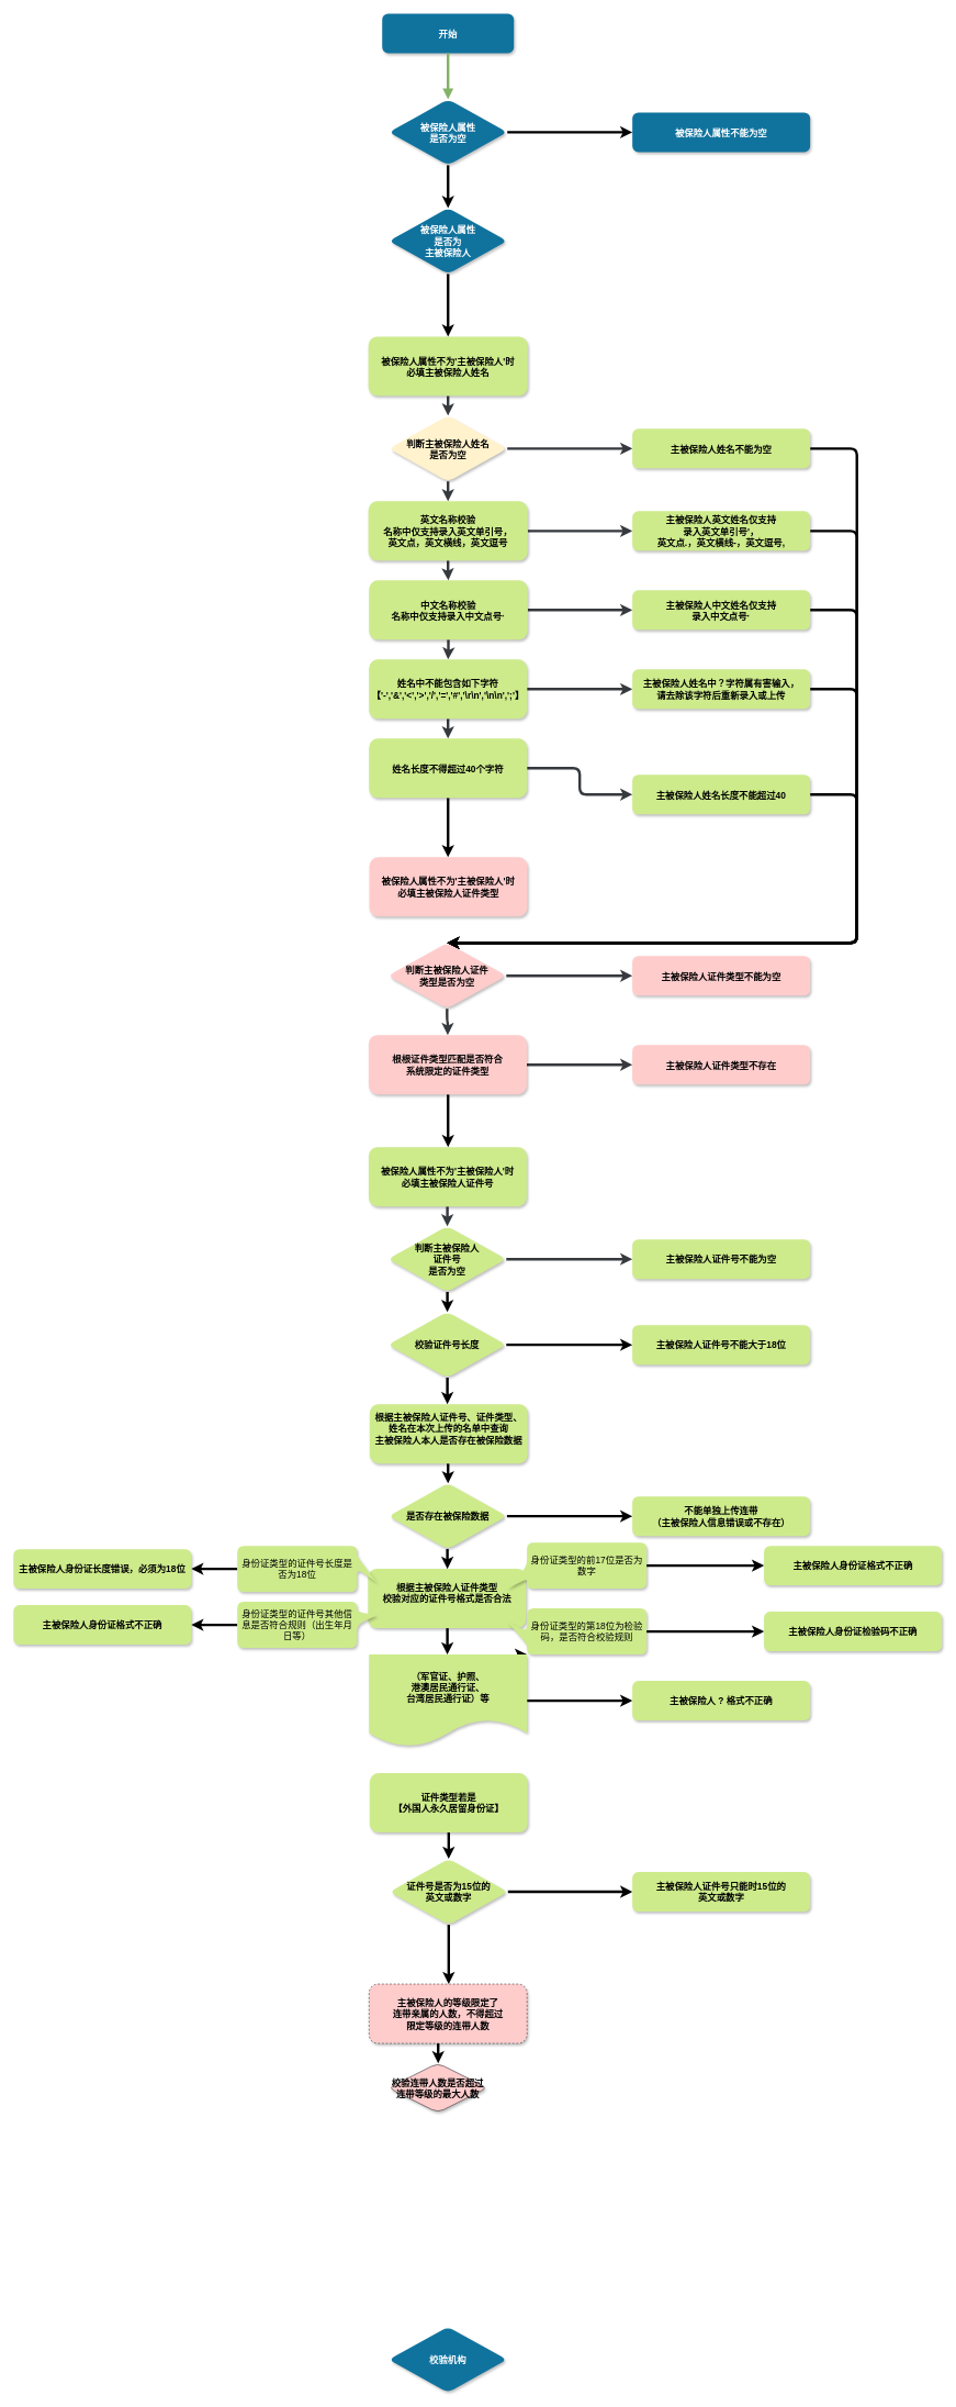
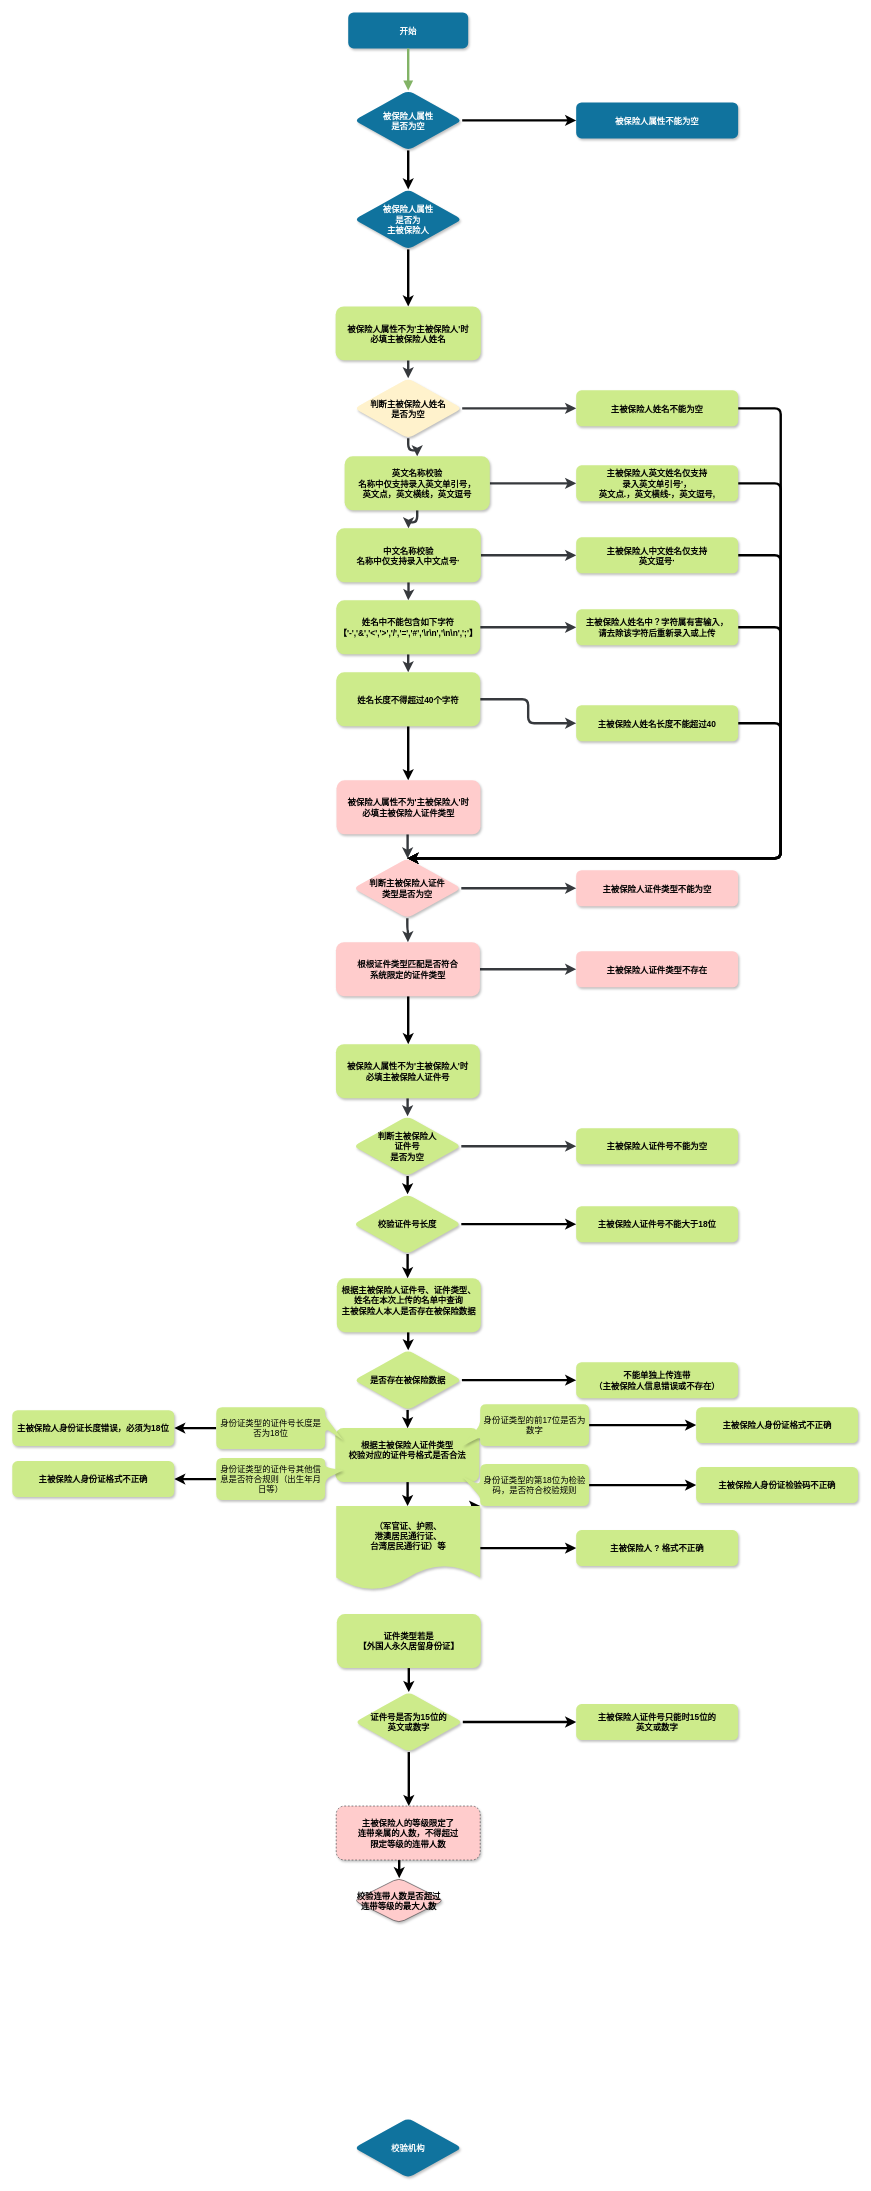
- <mxCell id="31" value="英文名称校验&#10;名称中仅支持录入英文单引号，&#10;英文点，英文横线，英文逗号" style="rounded=1;fillColor=#cdeb8b;shadow=1;fontStyle=1;fontSize=14;strokeColor=none;" vertex="1" parent="1"><mxGeometry x="559" y="760" width="242" height="90" as="geometry" /></mxCell>
+ <mxCell id="31" value="英文名称校验&#10;名称中仅支持录入英文单引号，&#10;英文点，英文横线，英文逗号" style="rounded=1;fillColor=#cdeb8b;shadow=1;fontStyle=1;fontSize=14;strokeColor=none;" vertex="1" parent="1"><mxGeometry x="574" y="760" width="242" height="90" as="geometry" /></mxCell>
- <mxCell id="35" value="主被保险人中文姓名仅支持&#10;录入中文点号·" style="rounded=1;fillColor=#cdeb8b;shadow=1;fontStyle=1;fontSize=14;strokeColor=none;" vertex="1" parent="1"><mxGeometry x="960" y="895" width="270" height="60" as="geometry" /></mxCell>
+ <mxCell id="35" value="主被保险人中文姓名仅支持&#10;英文逗号·" style="rounded=1;fillColor=#cdeb8b;shadow=1;fontStyle=1;fontSize=14;strokeColor=none;" vertex="1" parent="1"><mxGeometry x="960" y="895" width="270" height="60" as="geometry" /></mxCell>
+ <mxCell id="56" style="edgeStyle=elbowEdgeStyle;rounded=1;orthogonalLoop=1;jettySize=auto;html=1;fontSize=14;fontColor=#FFFFFF;strokeColor=#36393d;strokeWidth=4;fillColor=#ffcccc;" edge="1" parent="1" source="57" target="22"><mxGeometry relative="1" as="geometry" /></mxCell>
